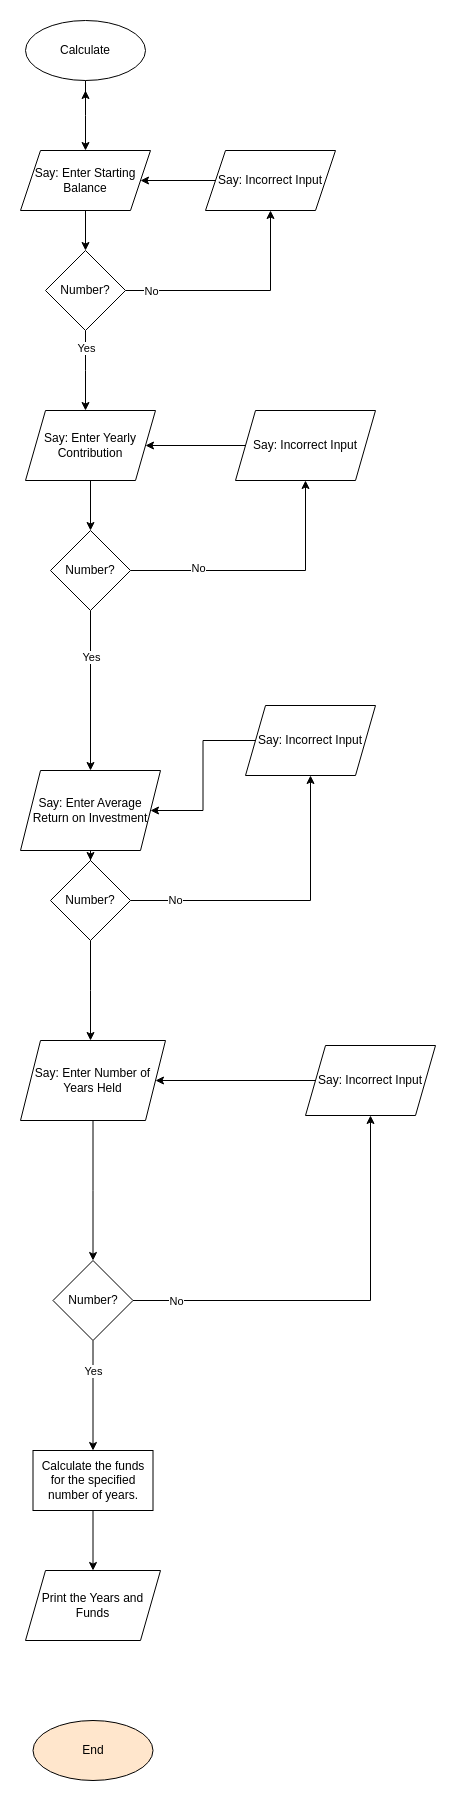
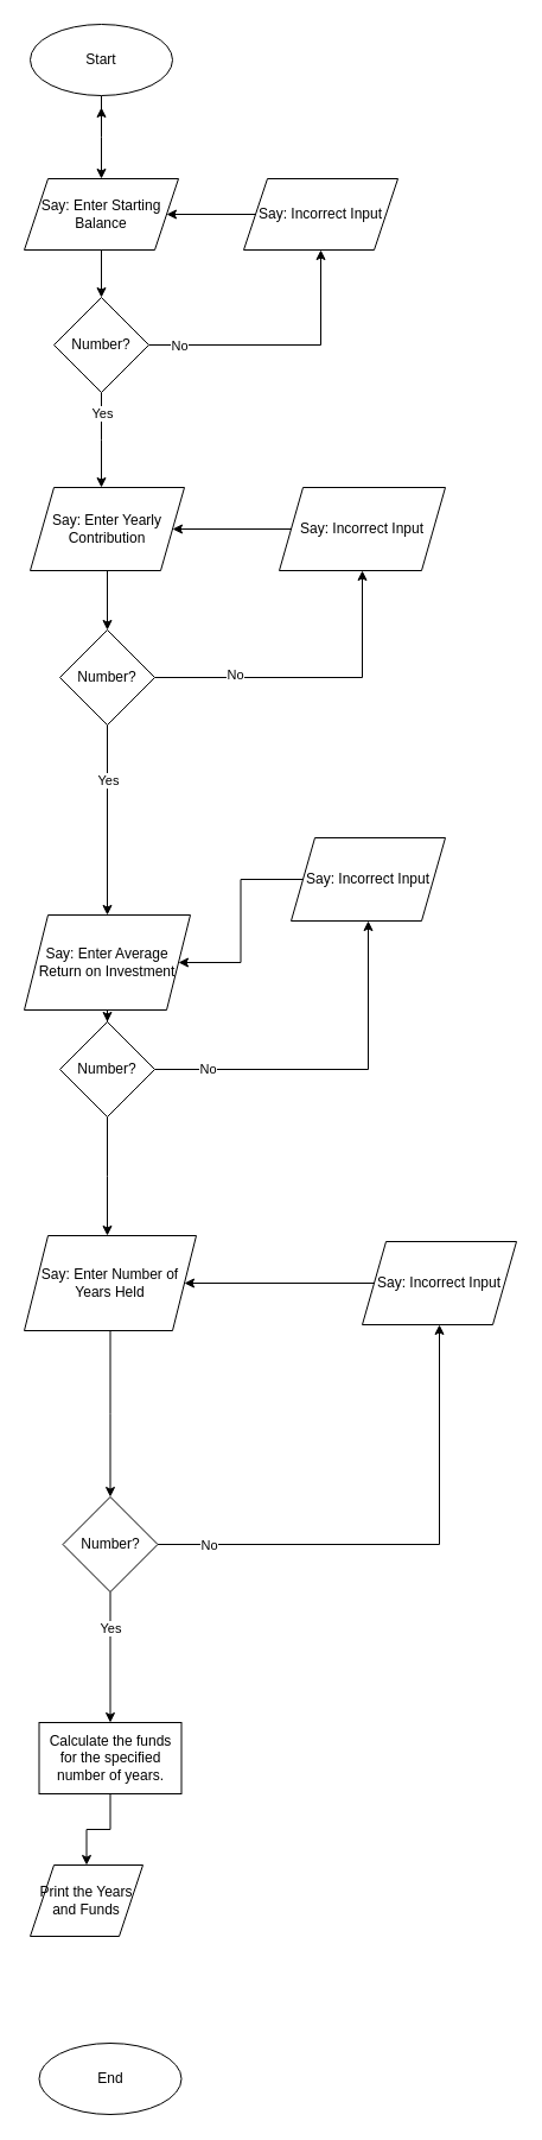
- <mxCell id="4" value="Calculate" style="ellipse;whiteSpace=wrap;html=1;" vertex="1" parent="1"><mxGeometry x="25" y="20" width="120" height="60" as="geometry" /></mxCell>
+ <mxCell id="4" value="Start" style="ellipse;whiteSpace=wrap;html=1;" vertex="1" parent="1"><mxGeometry x="25" y="20" width="120" height="60" as="geometry" /></mxCell>
- <mxCell id="42" value="Print the Years and Funds" style="shape=parallelogram;perimeter=parallelogramPerimeter;whiteSpace=wrap;html=1;fixedSize=1;" vertex="1" parent="1"><mxGeometry x="25" y="1570" width="135" height="70" as="geometry" /></mxCell>
+ <mxCell id="42" value="Print the Years and Funds" style="shape=parallelogram;perimeter=parallelogramPerimeter;whiteSpace=wrap;html=1;fixedSize=1;" vertex="1" parent="1"><mxGeometry x="25" y="1570" width="95" height="60" as="geometry" /></mxCell>
- <mxCell id="43" value="End" style="ellipse;whiteSpace=wrap;html=1;fillColor=#ffe6cc;" vertex="1" parent="1"><mxGeometry x="32.5" y="1720" width="120" height="60" as="geometry" /></mxCell>
+ <mxCell id="43" value="End" style="ellipse;whiteSpace=wrap;html=1;" vertex="1" parent="1"><mxGeometry x="32.5" y="1720" width="120" height="60" as="geometry" /></mxCell>
